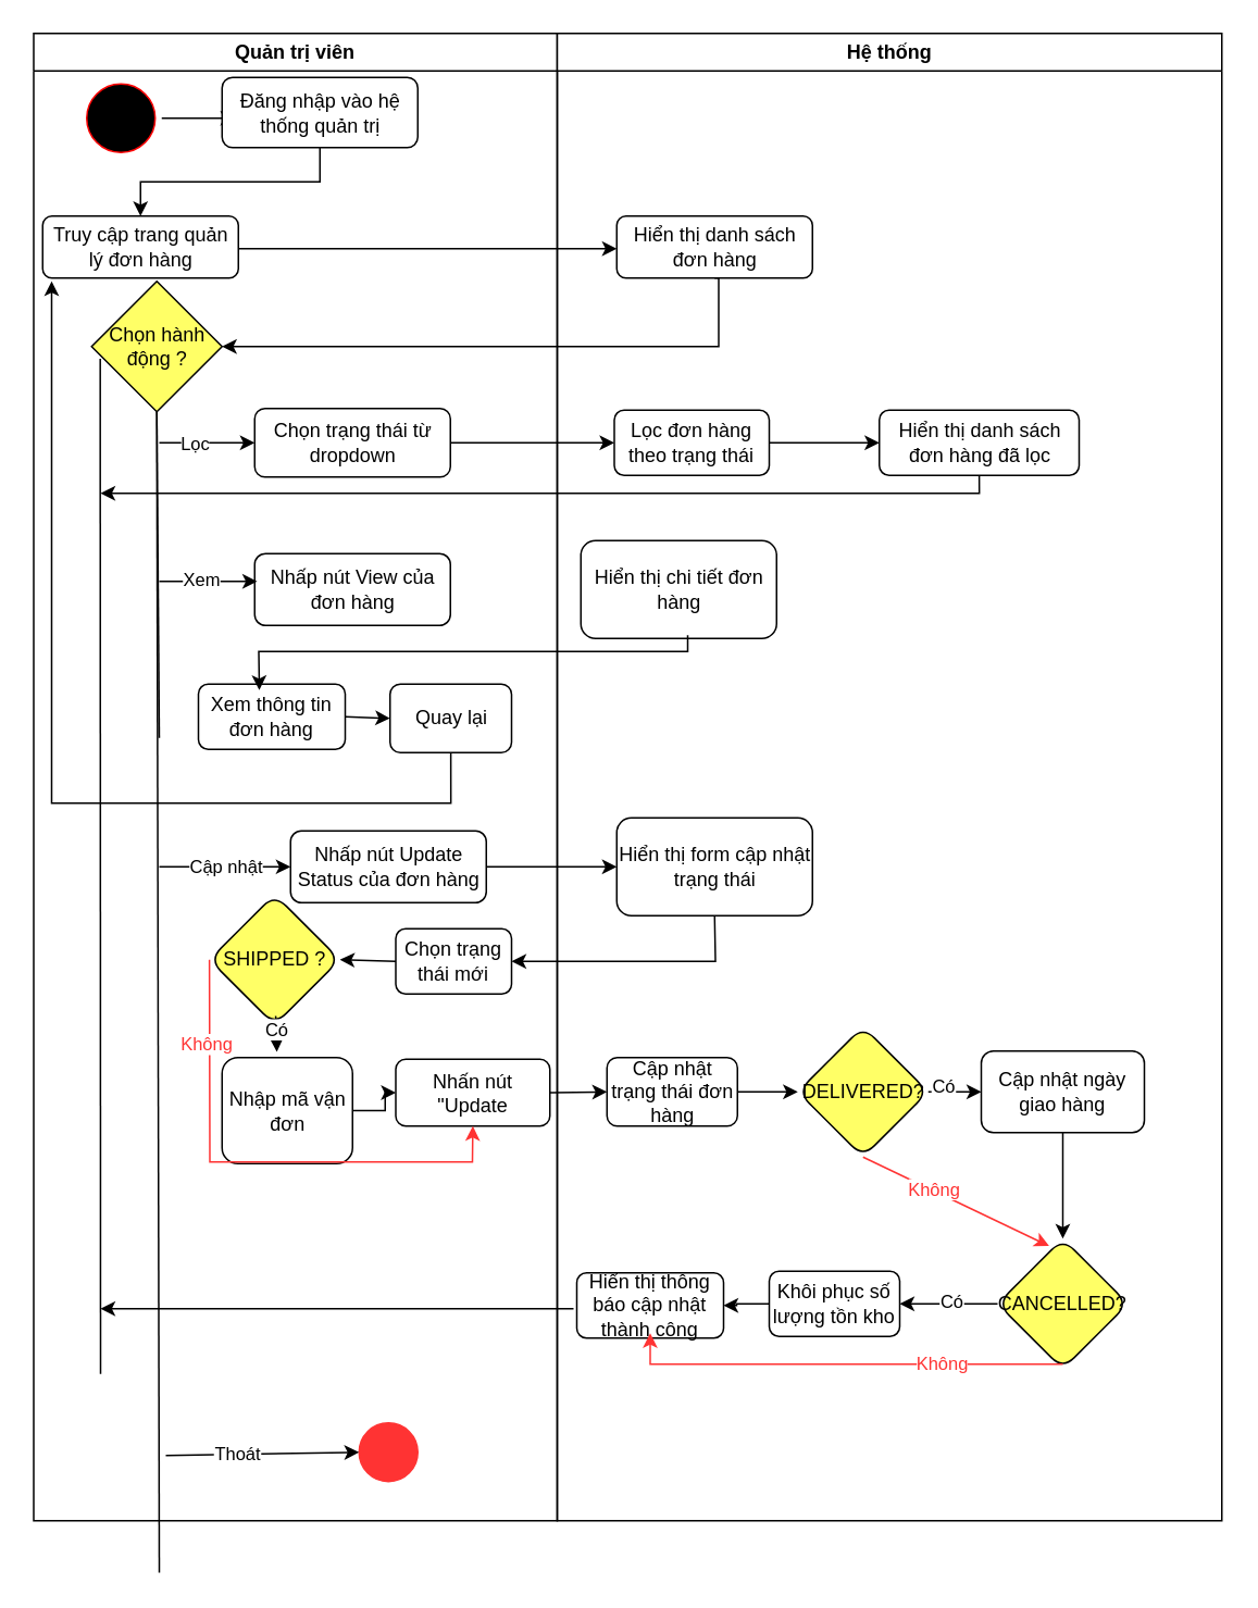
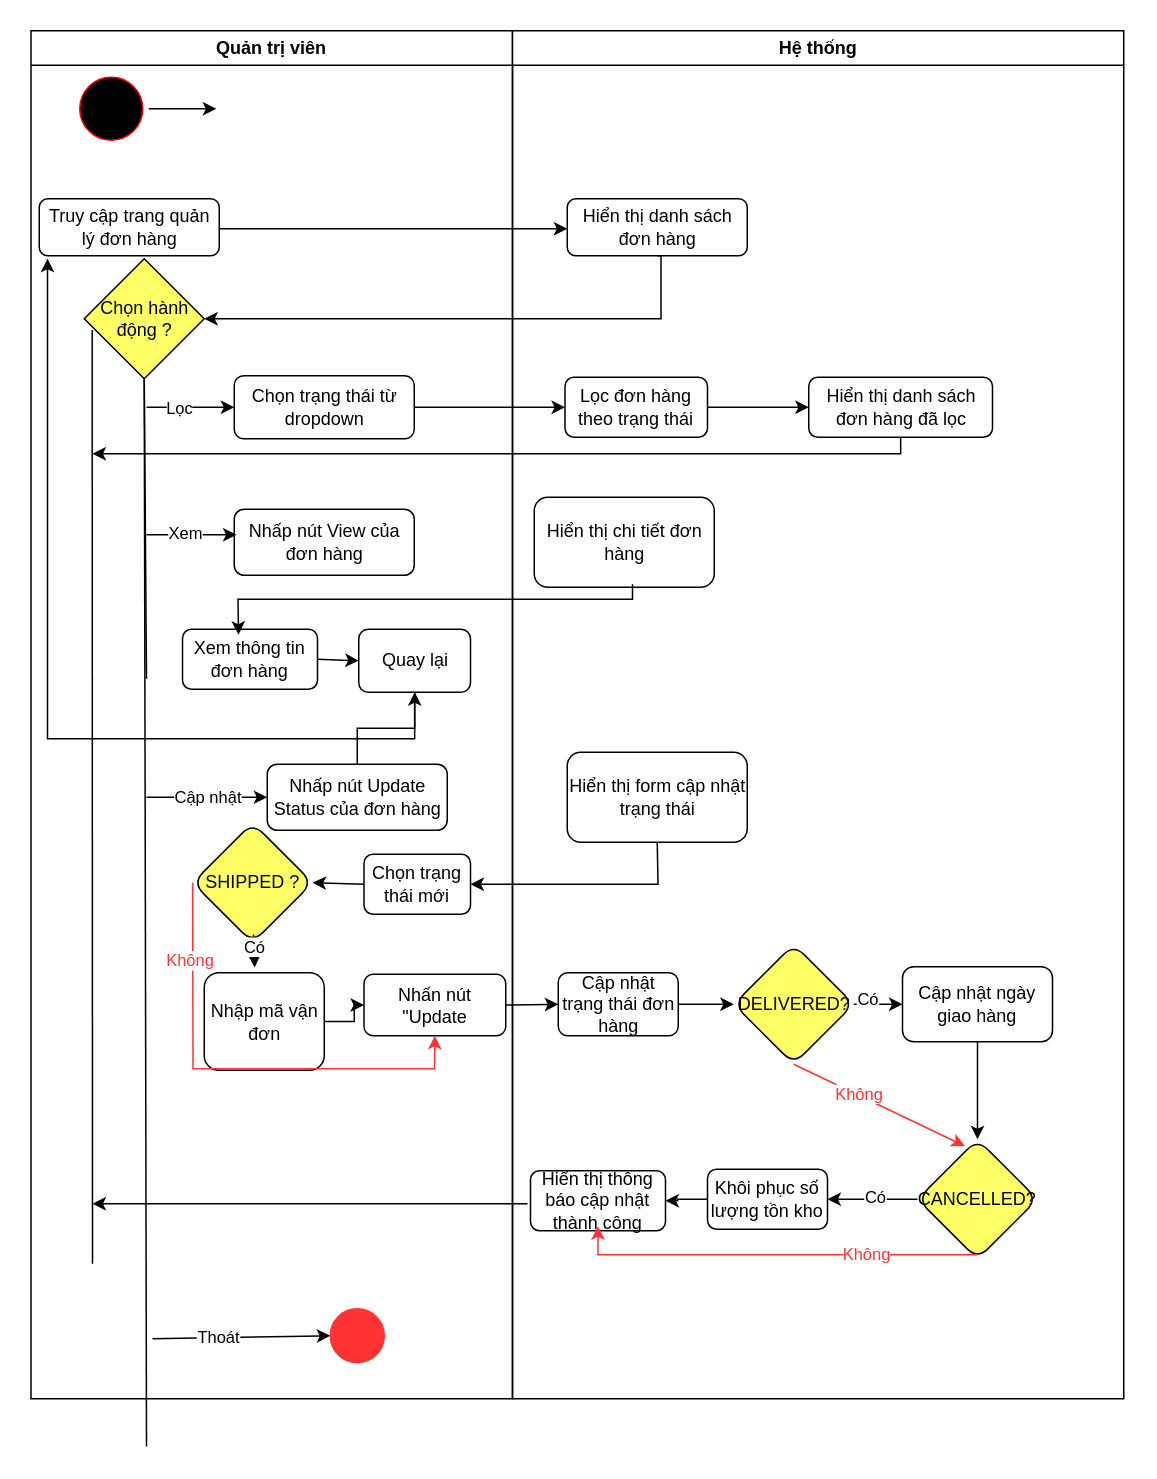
- <mxCell id="6" value="Đăng nhập vào hệ thống quản trị" style="rounded=1;whiteSpace=wrap;html=1;" vertex="1" parent="2"><mxGeometry x="115.5" y="27" width="120" height="43" as="geometry" /></mxCell>
- <mxCell id="5" value="" style="edgeStyle=orthogonalEdgeStyle;rounded=0;orthogonalLoop=1;jettySize=auto;html=1;" edge="1" parent="2" source="6" target="7"><mxGeometry relative="1" as="geometry" /></mxCell>
- <mxCell id="12" value="" style="edgeStyle=orthogonalEdgeStyle;rounded=0;orthogonalLoop=1;jettySize=auto;html=1;" edge="1" parent="2" source="13" target="15"><mxGeometry relative="1" as="geometry" /></mxCell>
+ <mxCell id="12" value="" style="edgeStyle=orthogonalEdgeStyle;rounded=0;orthogonalLoop=1;jettySize=auto;html=1;" edge="1" parent="2" source="13" target="17"><mxGeometry relative="1" as="geometry" /></mxCell>
